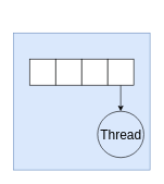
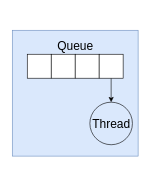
+ <mxCell id="5" value="Queue" style="text;html=1;align=center;verticalAlign=middle;resizable=0;points=[];autosize=1;fontSize=20;" parent="2" vertex="1"><mxGeometry x="65" y="40" width="80" height="30" as="geometry" /></mxCell>
